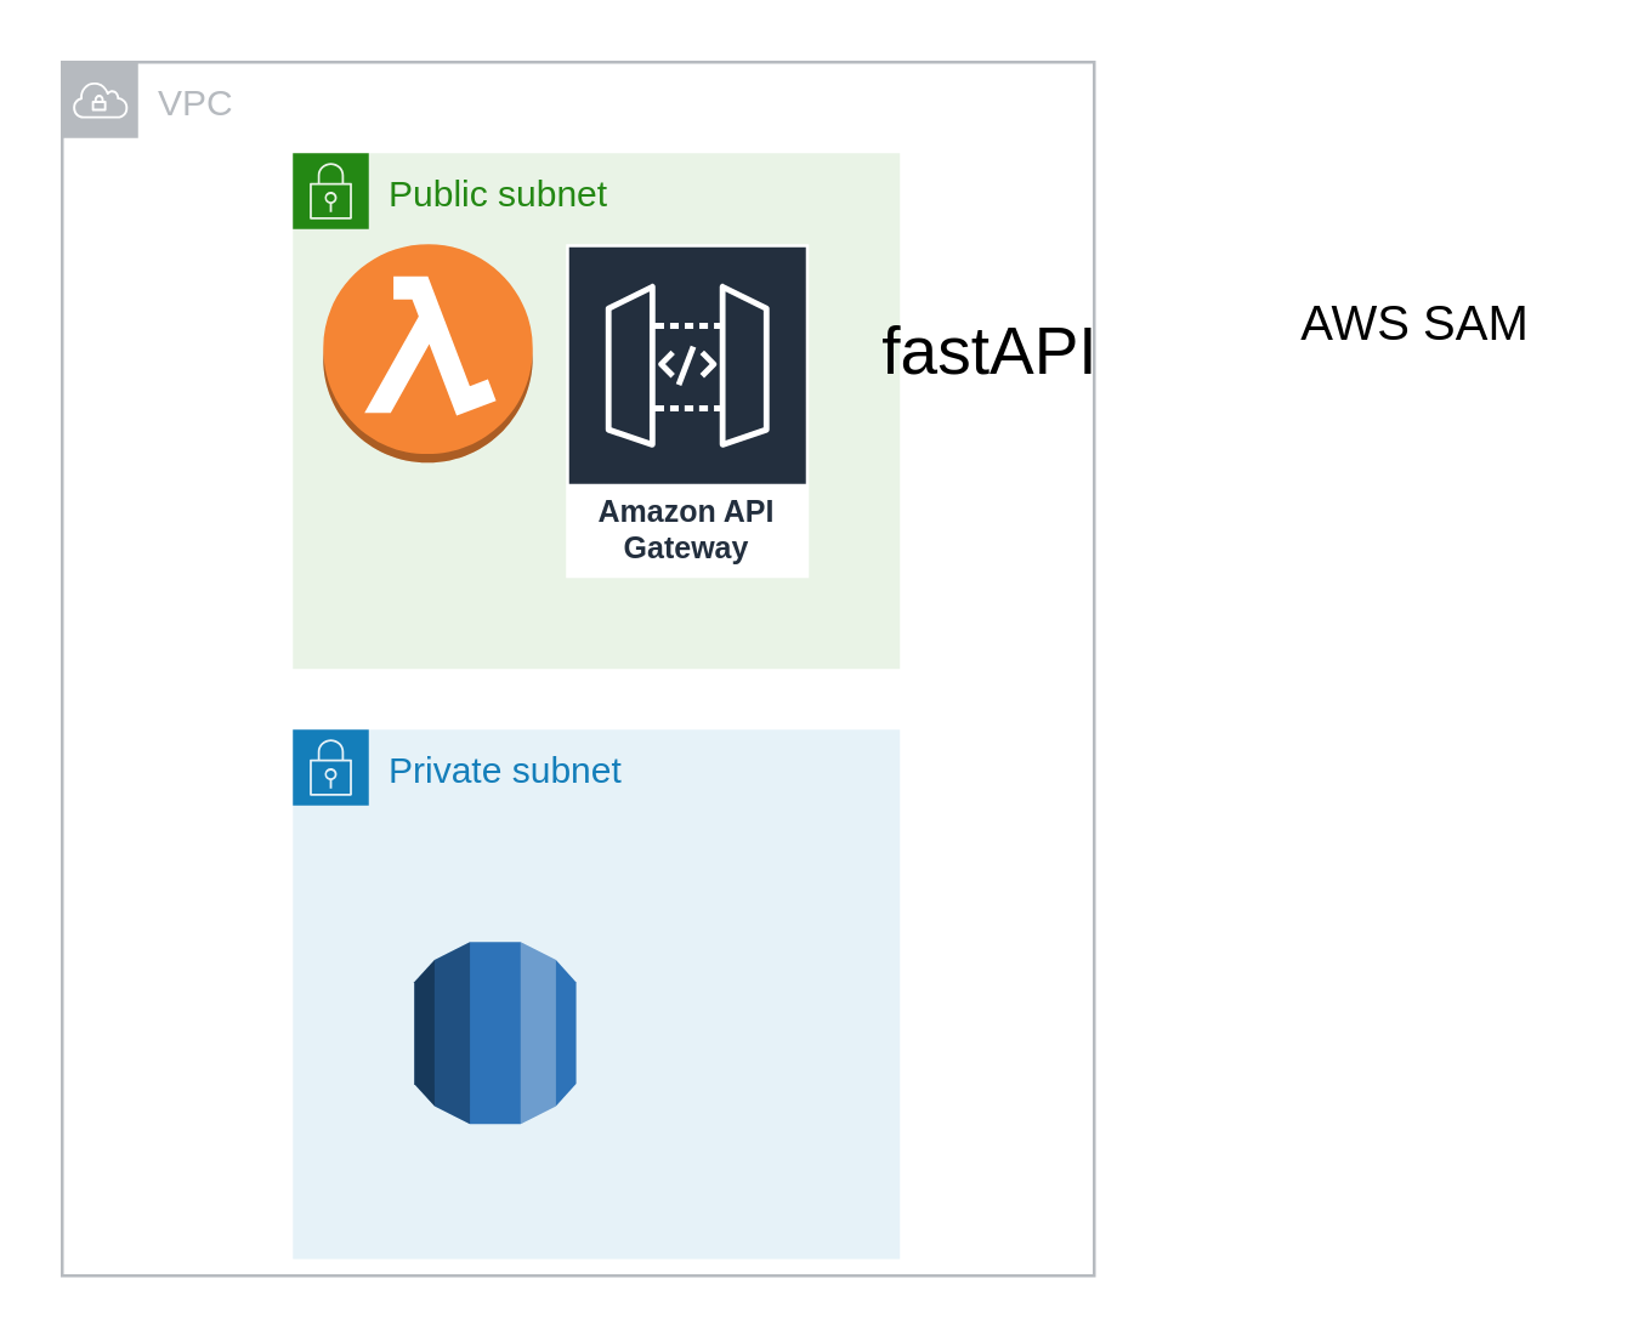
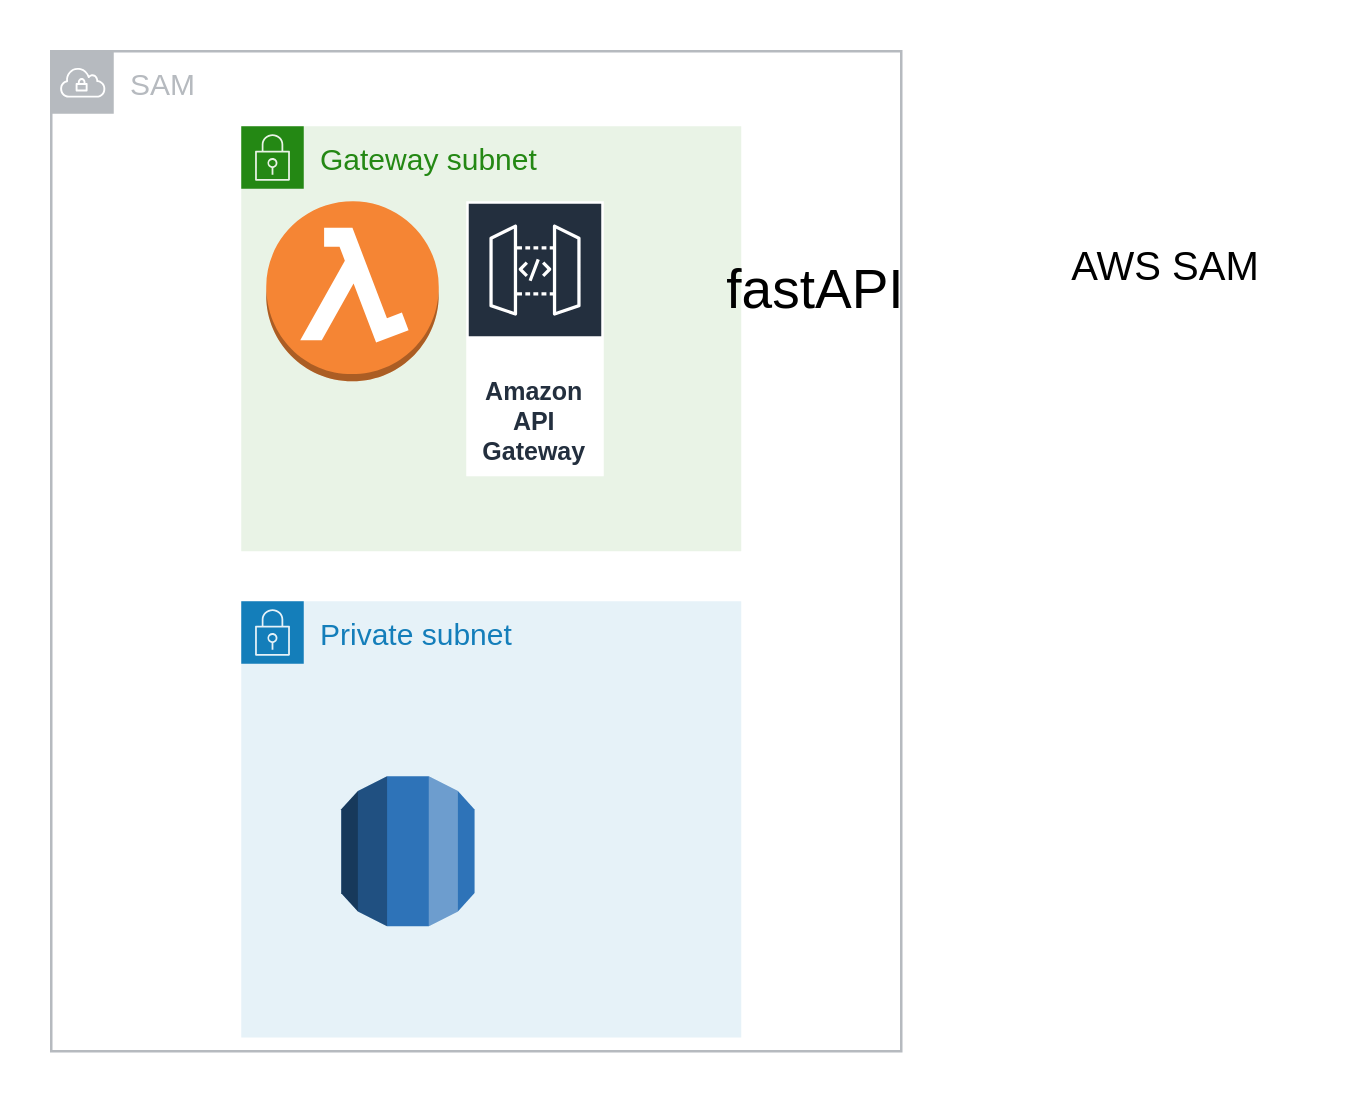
- <mxCell id="3" value="VPC" style="outlineConnect=0;gradientColor=none;html=1;whiteSpace=wrap;fontSize=12;fontStyle=0;shape=mxgraph.aws4.group;grIcon=mxgraph.aws4.group_vpc;strokeColor=#B6BABF;fillColor=none;verticalAlign=top;align=left;spacingLeft=30;fontColor=#B6BABF;dashed=0;" parent="1" vertex="1"><mxGeometry x="20" y="20" width="340" height="400" as="geometry" /></mxCell>
+ <mxCell id="3" value="SAM" style="outlineConnect=0;gradientColor=none;html=1;whiteSpace=wrap;fontSize=12;fontStyle=0;shape=mxgraph.aws4.group;grIcon=mxgraph.aws4.group_vpc;strokeColor=#B6BABF;fillColor=none;verticalAlign=top;align=left;spacingLeft=30;fontColor=#B6BABF;dashed=0;" parent="1" vertex="1"><mxGeometry x="20" y="20" width="340" height="400" as="geometry" /></mxCell>
- <mxCell id="6" value="Public subnet" style="points=[[0,0],[0.25,0],[0.5,0],[0.75,0],[1,0],[1,0.25],[1,0.5],[1,0.75],[1,1],[0.75,1],[0.5,1],[0.25,1],[0,1],[0,0.75],[0,0.5],[0,0.25]];outlineConnect=0;gradientColor=none;html=1;whiteSpace=wrap;fontSize=12;fontStyle=0;shape=mxgraph.aws4.group;grIcon=mxgraph.aws4.group_security_group;grStroke=0;strokeColor=#248814;fillColor=#E9F3E6;verticalAlign=top;align=left;spacingLeft=30;fontColor=#248814;dashed=0;" vertex="1" parent="1"><mxGeometry x="96" y="50" width="200" height="170" as="geometry" /></mxCell>
+ <mxCell id="6" value="Gateway subnet" style="points=[[0,0],[0.25,0],[0.5,0],[0.75,0],[1,0],[1,0.25],[1,0.5],[1,0.75],[1,1],[0.75,1],[0.5,1],[0.25,1],[0,1],[0,0.75],[0,0.5],[0,0.25]];outlineConnect=0;gradientColor=none;html=1;whiteSpace=wrap;fontSize=12;fontStyle=0;shape=mxgraph.aws4.group;grIcon=mxgraph.aws4.group_security_group;grStroke=0;strokeColor=#248814;fillColor=#E9F3E6;verticalAlign=top;align=left;spacingLeft=30;fontColor=#248814;dashed=0;" vertex="1" parent="1"><mxGeometry x="96" y="50" width="200" height="170" as="geometry" /></mxCell>
- <mxCell id="8" value="Amazon API Gateway" style="outlineConnect=0;fontColor=#232F3E;gradientColor=none;strokeColor=#ffffff;fillColor=#232F3E;dashed=0;verticalLabelPosition=middle;verticalAlign=bottom;align=center;html=1;whiteSpace=wrap;fontSize=10;fontStyle=1;spacing=3;shape=mxgraph.aws4.productIcon;prIcon=mxgraph.aws4.api_gateway;" vertex="1" parent="1"><mxGeometry x="186" y="80" width="80" height="110" as="geometry" /></mxCell>
+ <mxCell id="8" value="Amazon API Gateway" style="outlineConnect=0;fontColor=#232F3E;gradientColor=none;strokeColor=#ffffff;fillColor=#232F3E;dashed=0;verticalLabelPosition=middle;verticalAlign=bottom;align=center;html=1;whiteSpace=wrap;fontSize=10;fontStyle=1;spacing=3;shape=mxgraph.aws4.productIcon;prIcon=mxgraph.aws4.api_gateway;" vertex="1" parent="1"><mxGeometry x="186" y="80" width="55" height="110" as="geometry" /></mxCell>
